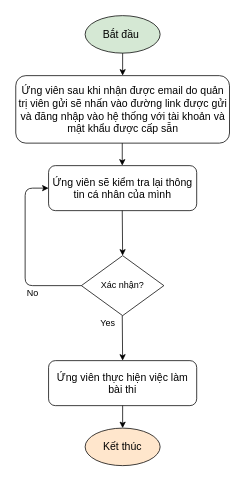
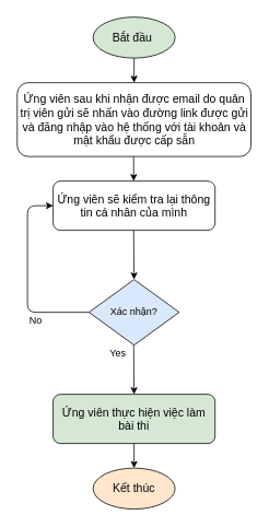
- <mxCell id="8" value="Xác nhận?" style="rhombus;whiteSpace=wrap;html=1;" vertex="1" parent="1"><mxGeometry x="108" y="340" width="110" height="80" as="geometry" /></mxCell>
+ <mxCell id="8" value="Xác nhận?" style="rhombus;whiteSpace=wrap;html=1;fillColor=#dae8fc;" vertex="1" parent="1"><mxGeometry x="108" y="340" width="110" height="80" as="geometry" /></mxCell>
- <mxCell id="13" value="Ứng viên thực hiện việc làm bài thi" style="rounded=1;whiteSpace=wrap;html=1;fontSize=14;" vertex="1" parent="1"><mxGeometry x="64.25" y="480" width="197.5" height="60" as="geometry" /></mxCell>
+ <mxCell id="13" value="Ứng viên thực hiện việc làm bài thi" style="rounded=1;whiteSpace=wrap;html=1;fontSize=14;fillColor=#d5e8d4;" vertex="1" parent="1"><mxGeometry x="64.25" y="480" width="197.5" height="60" as="geometry" /></mxCell>
